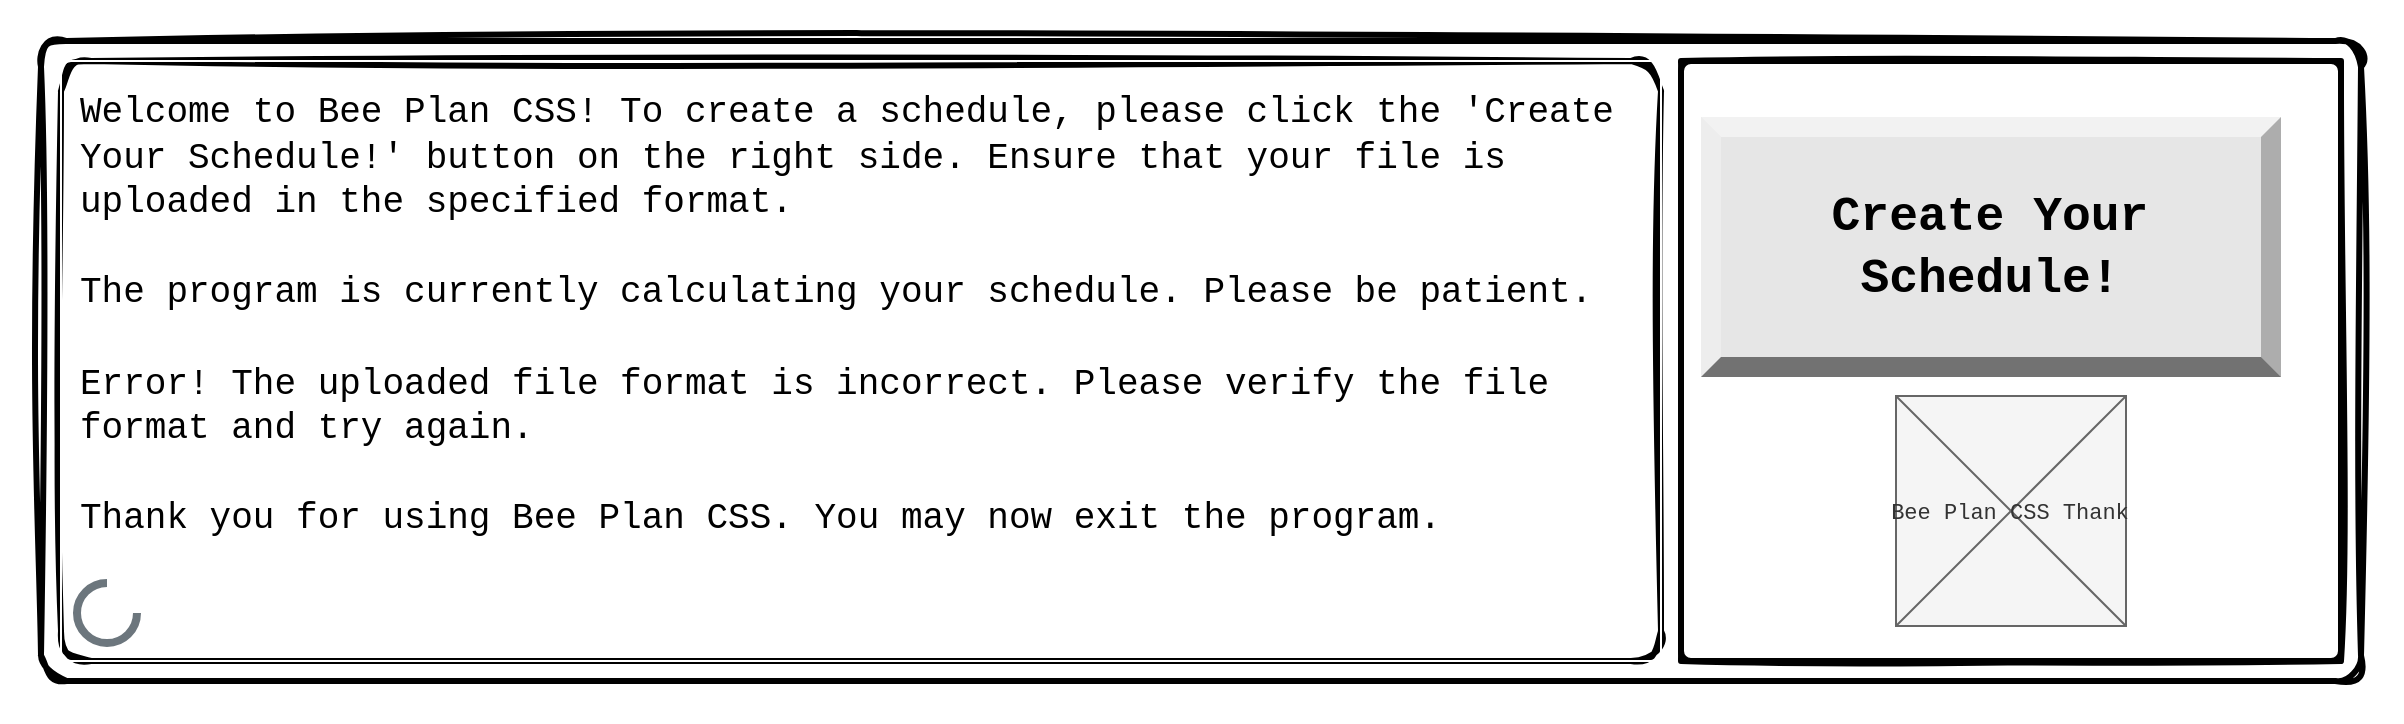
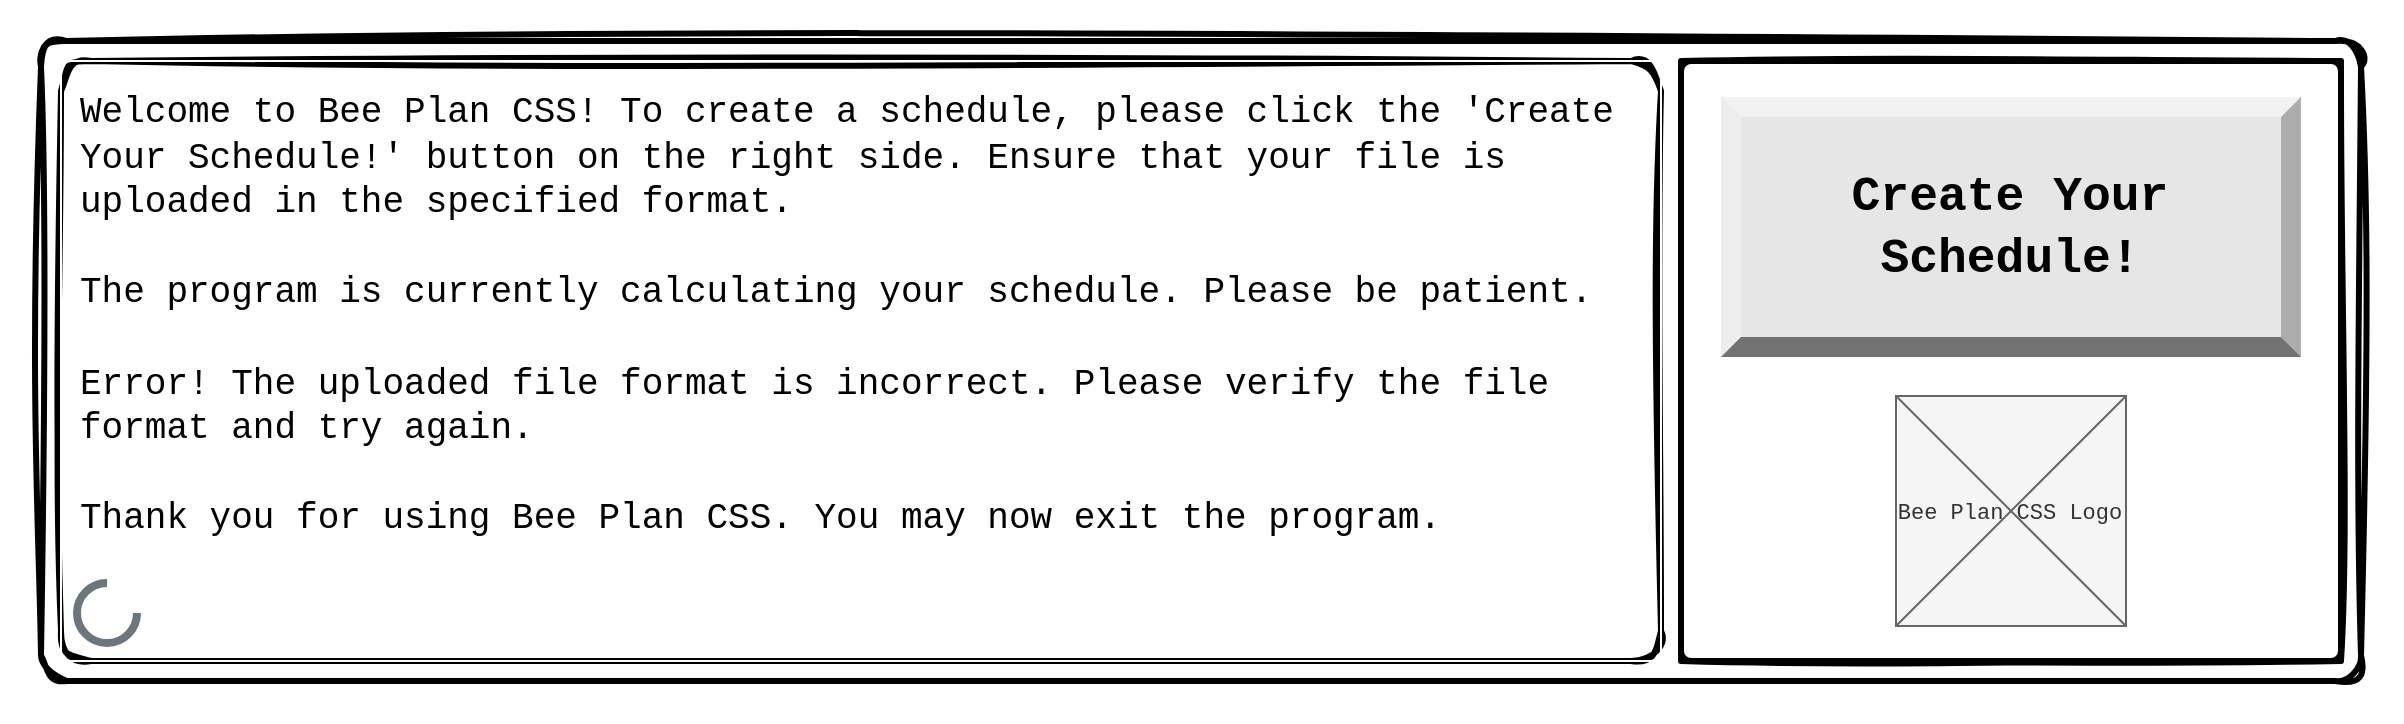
- <mxCell id="11" value="&lt;h1&gt;&lt;font face=&quot;Courier New&quot; color=&quot;#000000&quot;&gt;Create Your Schedule!&lt;/font&gt;&lt;/h1&gt;" style="labelPosition=center;verticalLabelPosition=middle;align=center;html=1;shape=mxgraph.basic.shaded_button;dx=10;fillColor=#E6E6E6;strokeColor=none;whiteSpace=wrap;" parent="6" vertex="1"><mxGeometry x="10" y="28" width="290" height="130" as="geometry" /></mxCell>
+ <mxCell id="11" value="&lt;h1&gt;&lt;font face=&quot;Courier New&quot; color=&quot;#000000&quot;&gt;Create Your Schedule!&lt;/font&gt;&lt;/h1&gt;" style="labelPosition=center;verticalLabelPosition=middle;align=center;html=1;shape=mxgraph.basic.shaded_button;dx=10;fillColor=#E6E6E6;strokeColor=none;whiteSpace=wrap;" parent="6" vertex="1"><mxGeometry x="20" y="18" width="290" height="130" as="geometry" /></mxCell>
- <mxCell id="10" value="Bee Plan CSS Thank" style="dashed=0;shape=mxgraph.gmdl.image;strokeColor=#666666;fillColor=#f5f5f5;fontColor=#333333;fontFamily=Courier New;fontSize=11;" parent="6" vertex="1"><mxGeometry x="107.5" y="167.5" width="115" height="115" as="geometry" /></mxCell>
+ <mxCell id="10" value="Bee Plan CSS Logo" style="dashed=0;shape=mxgraph.gmdl.image;strokeColor=#666666;fillColor=#f5f5f5;fontColor=#333333;fontFamily=Courier New;fontSize=11;" parent="6" vertex="1"><mxGeometry x="107.5" y="167.5" width="115" height="115" as="geometry" /></mxCell>
